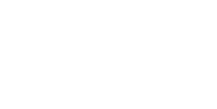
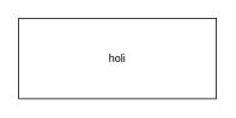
+ <mxCell id="2" value="holi" style="rounded=0;whiteSpace=wrap;html=1;" vertex="1" parent="1"><mxGeometry x="20" y="20" width="220" height="90" as="geometry" /></mxCell>
